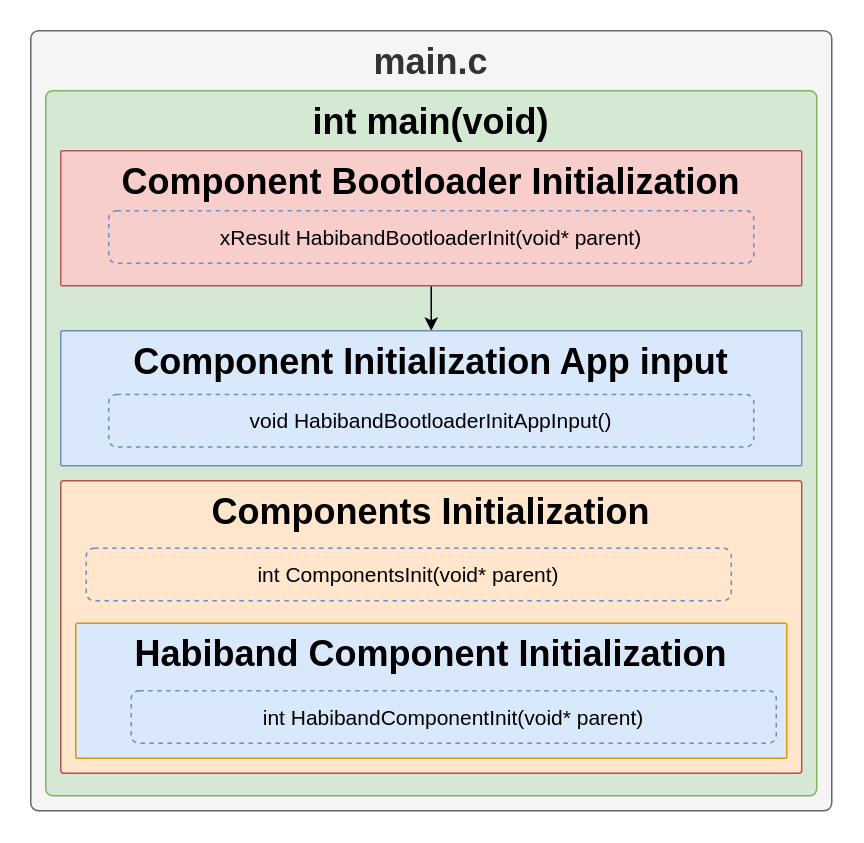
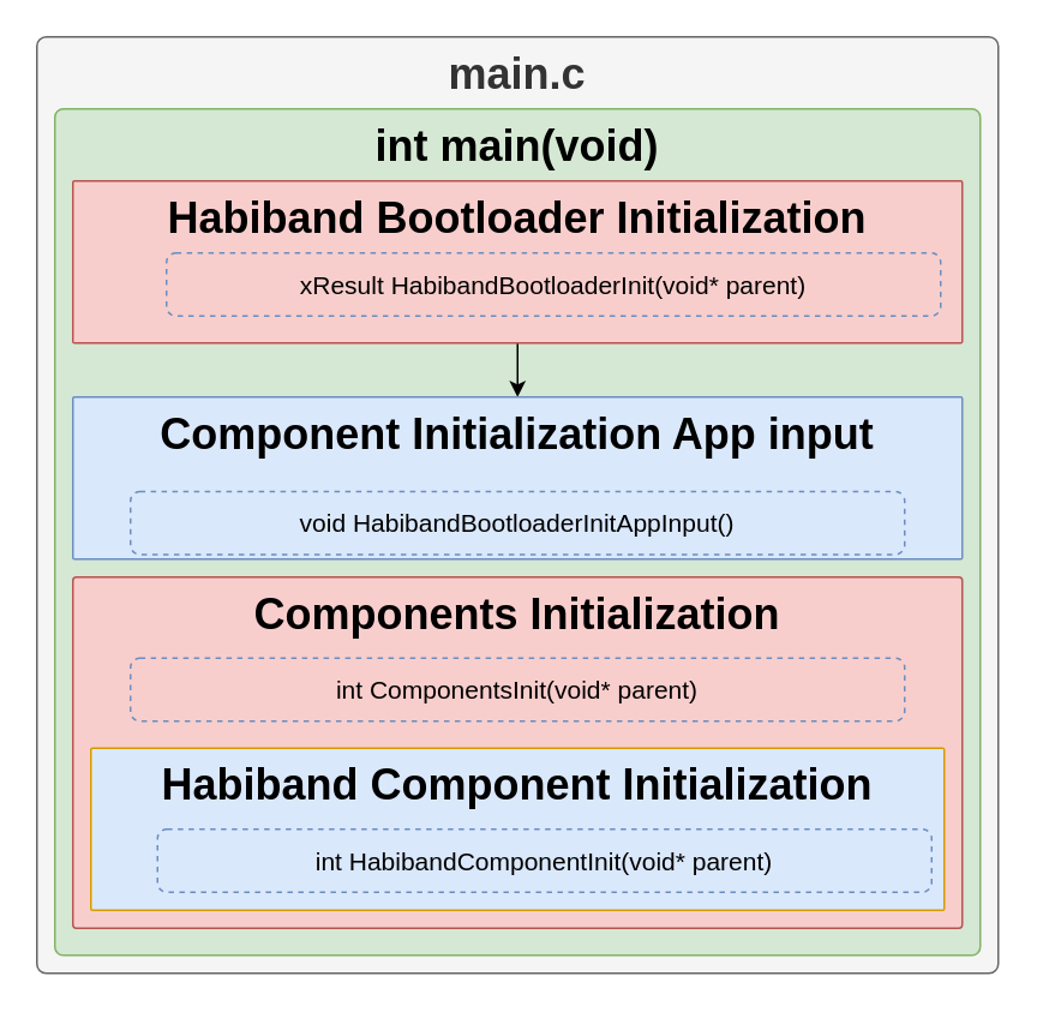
- <mxCell id="9" value="Component Bootloader Initialization" style="rounded=1;whiteSpace=wrap;arcSize=1;verticalAlign=top;fontSize=24;fontStyle=1;fillColor=#f8cecc;strokeColor=#b85450;" vertex="1" parent="1"><mxGeometry x="40" y="100" width="494" height="90" as="geometry" /></mxCell>
+ <mxCell id="9" value="Habiband Bootloader Initialization" style="rounded=1;whiteSpace=wrap;arcSize=1;verticalAlign=top;fontSize=24;fontStyle=1;fillColor=#f8cecc;strokeColor=#b85450;" vertex="1" parent="1"><mxGeometry x="40" y="100" width="494" height="90" as="geometry" /></mxCell>
- <mxCell id="10" value="xResult HabibandBootloaderInit(void* parent)" style="rounded=1;whiteSpace=wrap;fontSize=14;strokeColor=#6c8ebf;fillColor=none;dashed=1;" vertex="1" parent="1"><mxGeometry x="72" y="140" width="430" height="35" as="geometry" /></mxCell>
+ <mxCell id="10" value="xResult HabibandBootloaderInit(void* parent)" style="rounded=1;whiteSpace=wrap;fontSize=14;strokeColor=#6c8ebf;fillColor=none;dashed=1;" vertex="1" parent="1"><mxGeometry x="92" y="140" width="430" height="35" as="geometry" /></mxCell>
- <mxCell id="12" value="void HabibandBootloaderInitAppInput()" style="rounded=1;whiteSpace=wrap;fontSize=14;strokeColor=#6c8ebf;fillColor=none;dashed=1;" vertex="1" parent="1"><mxGeometry x="72" y="262.5" width="430" height="35" as="geometry" /></mxCell>
+ <mxCell id="12" value="void HabibandBootloaderInitAppInput()" style="rounded=1;whiteSpace=wrap;fontSize=14;strokeColor=#6c8ebf;fillColor=none;dashed=1;" vertex="1" parent="1"><mxGeometry x="72" y="272.5" width="430" height="35" as="geometry" /></mxCell>
- <mxCell id="4" value="Components Initialization" style="rounded=1;whiteSpace=wrap;arcSize=1;verticalAlign=top;fontSize=24;fontStyle=1;fillColor=#ffe6cc;strokeColor=#b85450;" vertex="1" parent="1"><mxGeometry x="40" y="320" width="494" height="195" as="geometry" /></mxCell>
+ <mxCell id="4" value="Components Initialization" style="rounded=1;whiteSpace=wrap;arcSize=1;verticalAlign=top;fontSize=24;fontStyle=1;fillColor=#f8cecc;strokeColor=#b85450;" vertex="1" parent="1"><mxGeometry x="40" y="320" width="494" height="195" as="geometry" /></mxCell>
- <mxCell id="5" value="int ComponentsInit(void* parent)" style="rounded=1;whiteSpace=wrap;fontSize=14;strokeColor=#6c8ebf;fillColor=none;dashed=1;" vertex="1" parent="1"><mxGeometry x="57" y="365" width="430" height="35" as="geometry" /></mxCell>
+ <mxCell id="5" value="int ComponentsInit(void* parent)" style="rounded=1;whiteSpace=wrap;fontSize=14;strokeColor=#6c8ebf;fillColor=none;dashed=1;" vertex="1" parent="1"><mxGeometry x="72" y="365" width="430" height="35" as="geometry" /></mxCell>
